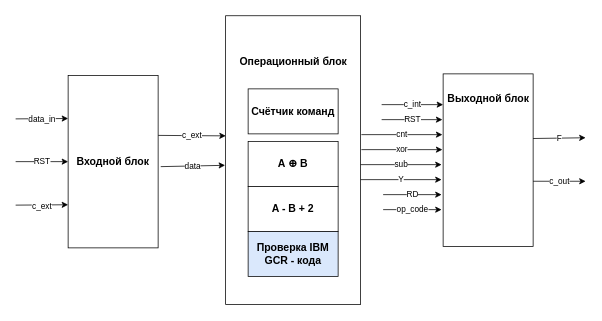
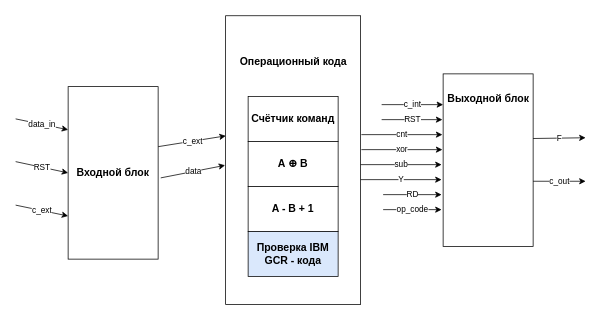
- <mxCell id="15" value="&lt;font style=&quot;font-size: 14px;&quot;&gt;Операционный блок&lt;/font&gt;" style="text;strokeColor=none;fillColor=none;html=1;fontSize=24;fontStyle=1;verticalAlign=middle;align=center;" vertex="1" parent="13"><mxGeometry x="40" y="37.5" width="100" height="40" as="geometry" /></mxCell>
+ <mxCell id="15" value="&lt;font style=&quot;font-size: 14px;&quot;&gt;Операционный кода&lt;/font&gt;" style="text;strokeColor=none;fillColor=none;html=1;fontSize=24;fontStyle=1;verticalAlign=middle;align=center;" vertex="1" parent="13"><mxGeometry x="40" y="37.5" width="100" height="40" as="geometry" /></mxCell>
- <mxCell id="16" value="&lt;font style=&quot;font-size: 14px;&quot;&gt;&lt;b&gt;Счётчик команд&lt;/b&gt;&lt;/font&gt;" style="rounded=0;whiteSpace=wrap;html=1;" vertex="1" parent="13"><mxGeometry x="30" y="97.5" width="120" height="60" as="geometry" /></mxCell>
+ <mxCell id="16" value="&lt;font style=&quot;font-size: 14px;&quot;&gt;&lt;b&gt;Счётчик команд&lt;/b&gt;&lt;/font&gt;" style="rounded=0;whiteSpace=wrap;html=1;" vertex="1" parent="13"><mxGeometry x="30" y="107.5" width="120" height="60" as="geometry" /></mxCell>
- <mxCell id="2" value="&lt;b&gt;&lt;font style=&quot;font-size: 14px;&quot;&gt;Входной блок&lt;/font&gt;&lt;/b&gt;" style="rounded=0;whiteSpace=wrap;html=1;" vertex="1" parent="1"><mxGeometry x="90" y="100" width="120" height="230" as="geometry" /></mxCell>
+ <mxCell id="2" value="&lt;b&gt;&lt;font style=&quot;font-size: 14px;&quot;&gt;Входной блок&lt;/font&gt;&lt;/b&gt;" style="rounded=0;whiteSpace=wrap;html=1;" vertex="1" parent="1"><mxGeometry x="90" y="115" width="120" height="230" as="geometry" /></mxCell>
- <mxCell id="18" value="&lt;span style=&quot;font-size: 14px;&quot;&gt;&lt;b&gt;A - B + 2&lt;/b&gt;&lt;/span&gt;" style="rounded=0;whiteSpace=wrap;html=1;" vertex="1" parent="13"><mxGeometry x="30" y="227.5" width="120" height="60" as="geometry" /></mxCell>
+ <mxCell id="18" value="&lt;span style=&quot;font-size: 14px;&quot;&gt;&lt;b&gt;A - B + 1&lt;/b&gt;&lt;/span&gt;" style="rounded=0;whiteSpace=wrap;html=1;" vertex="1" parent="13"><mxGeometry x="30" y="227.5" width="120" height="60" as="geometry" /></mxCell>
